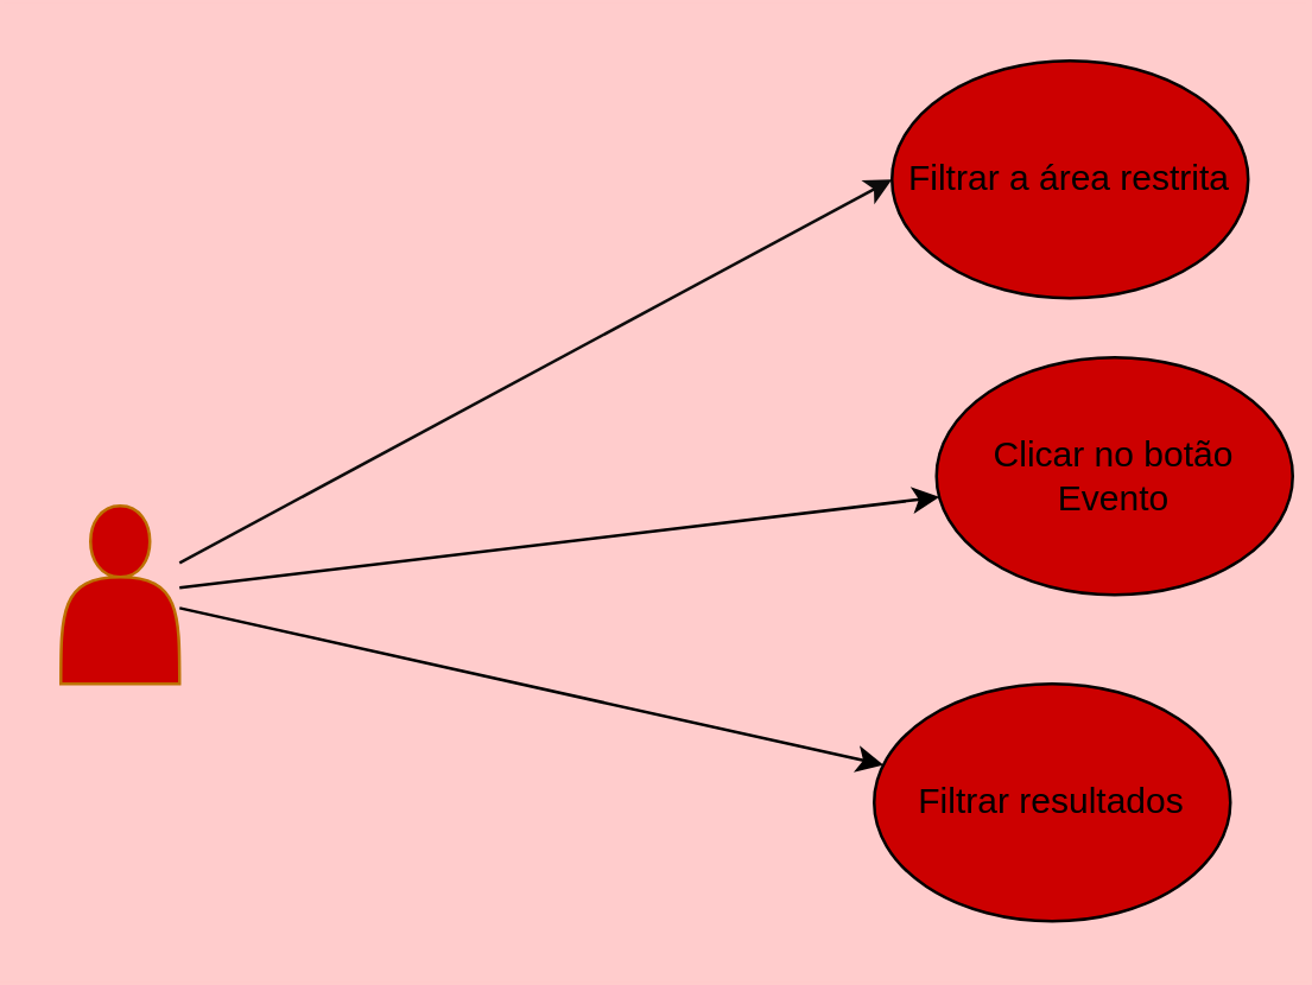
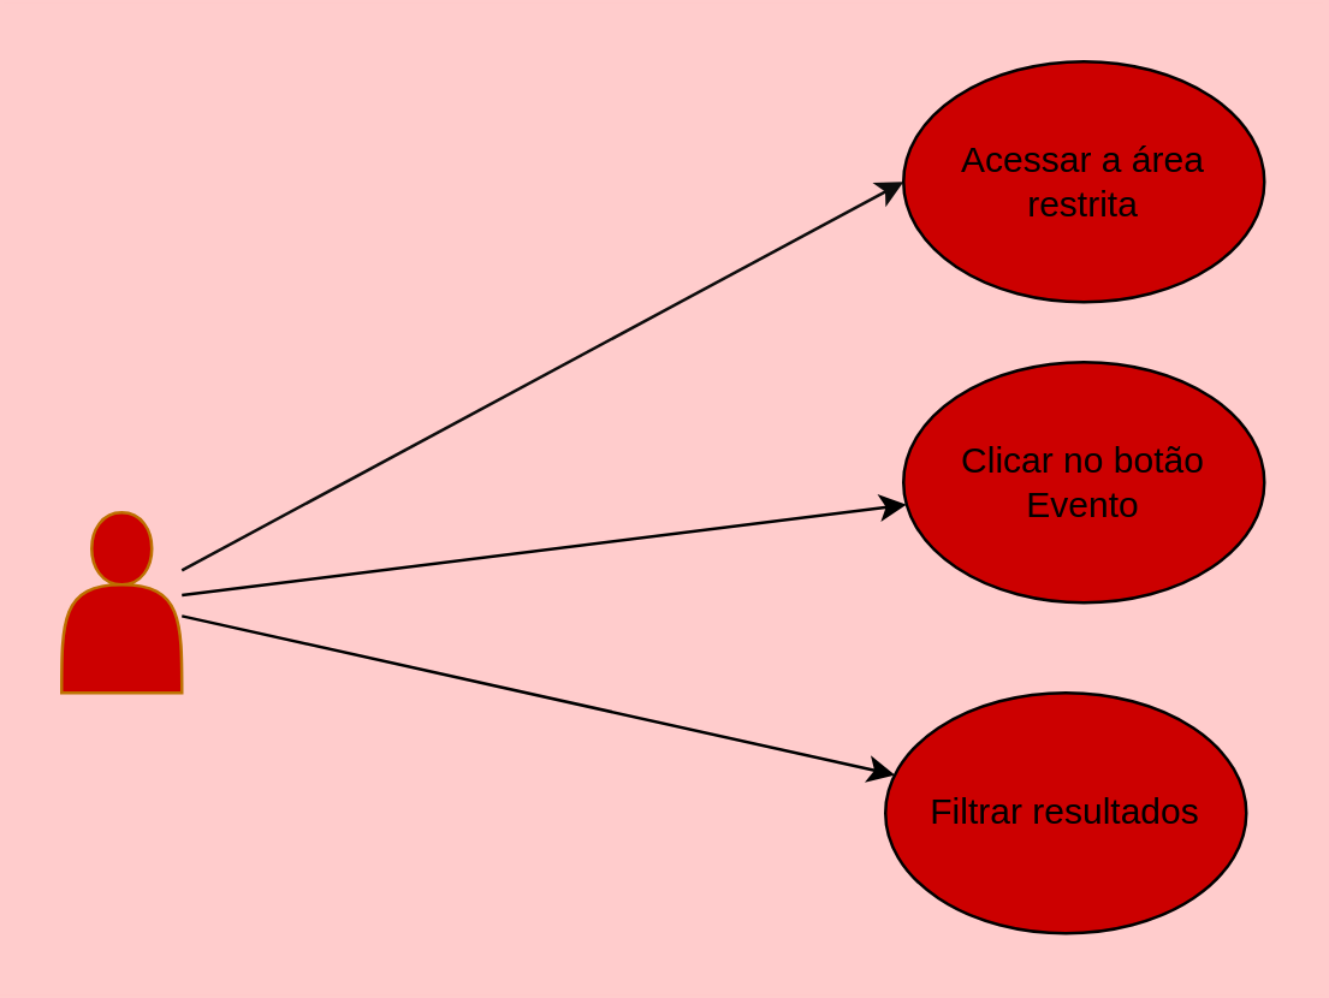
- <mxCell id="6" value="Filtrar a área restrita" style="ellipse;whiteSpace=wrap;html=1;fillColor=#CC0000;" vertex="1" parent="1"><mxGeometry x="300" y="20" width="120" height="80" as="geometry" /></mxCell>
+ <mxCell id="6" value="Acessar a área restrita" style="ellipse;whiteSpace=wrap;html=1;fillColor=#CC0000;" vertex="1" parent="1"><mxGeometry x="300" y="20" width="120" height="80" as="geometry" /></mxCell>
- <mxCell id="7" value="Clicar no botão Evento" style="ellipse;whiteSpace=wrap;html=1;fillColor=#CC0000;" vertex="1" parent="1"><mxGeometry x="315" y="120" width="120" height="80" as="geometry" /></mxCell>
+ <mxCell id="7" value="Clicar no botão Evento" style="ellipse;whiteSpace=wrap;html=1;fillColor=#CC0000;" vertex="1" parent="1"><mxGeometry x="300" y="120" width="120" height="80" as="geometry" /></mxCell>
